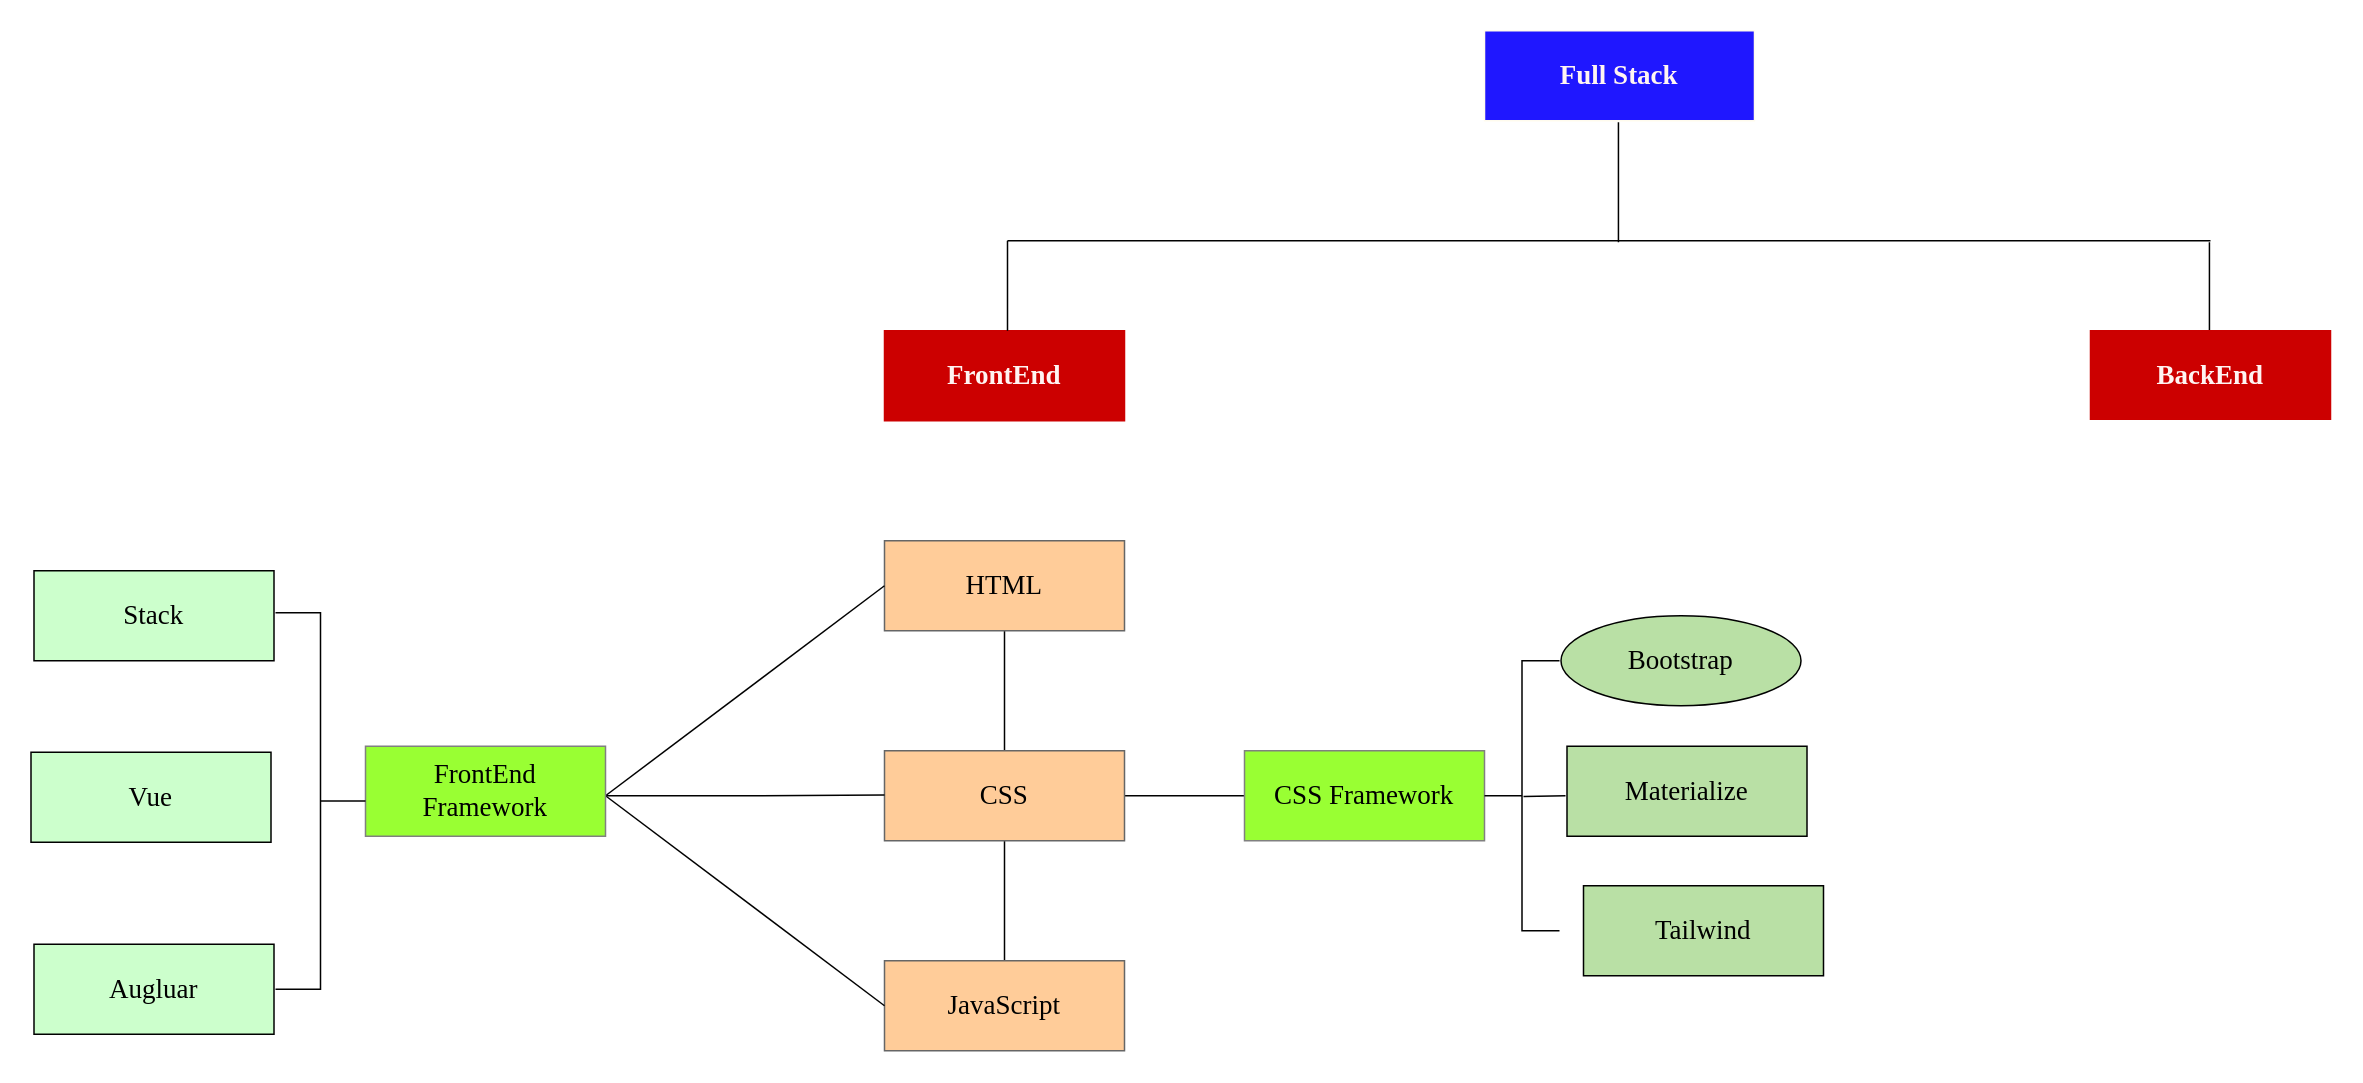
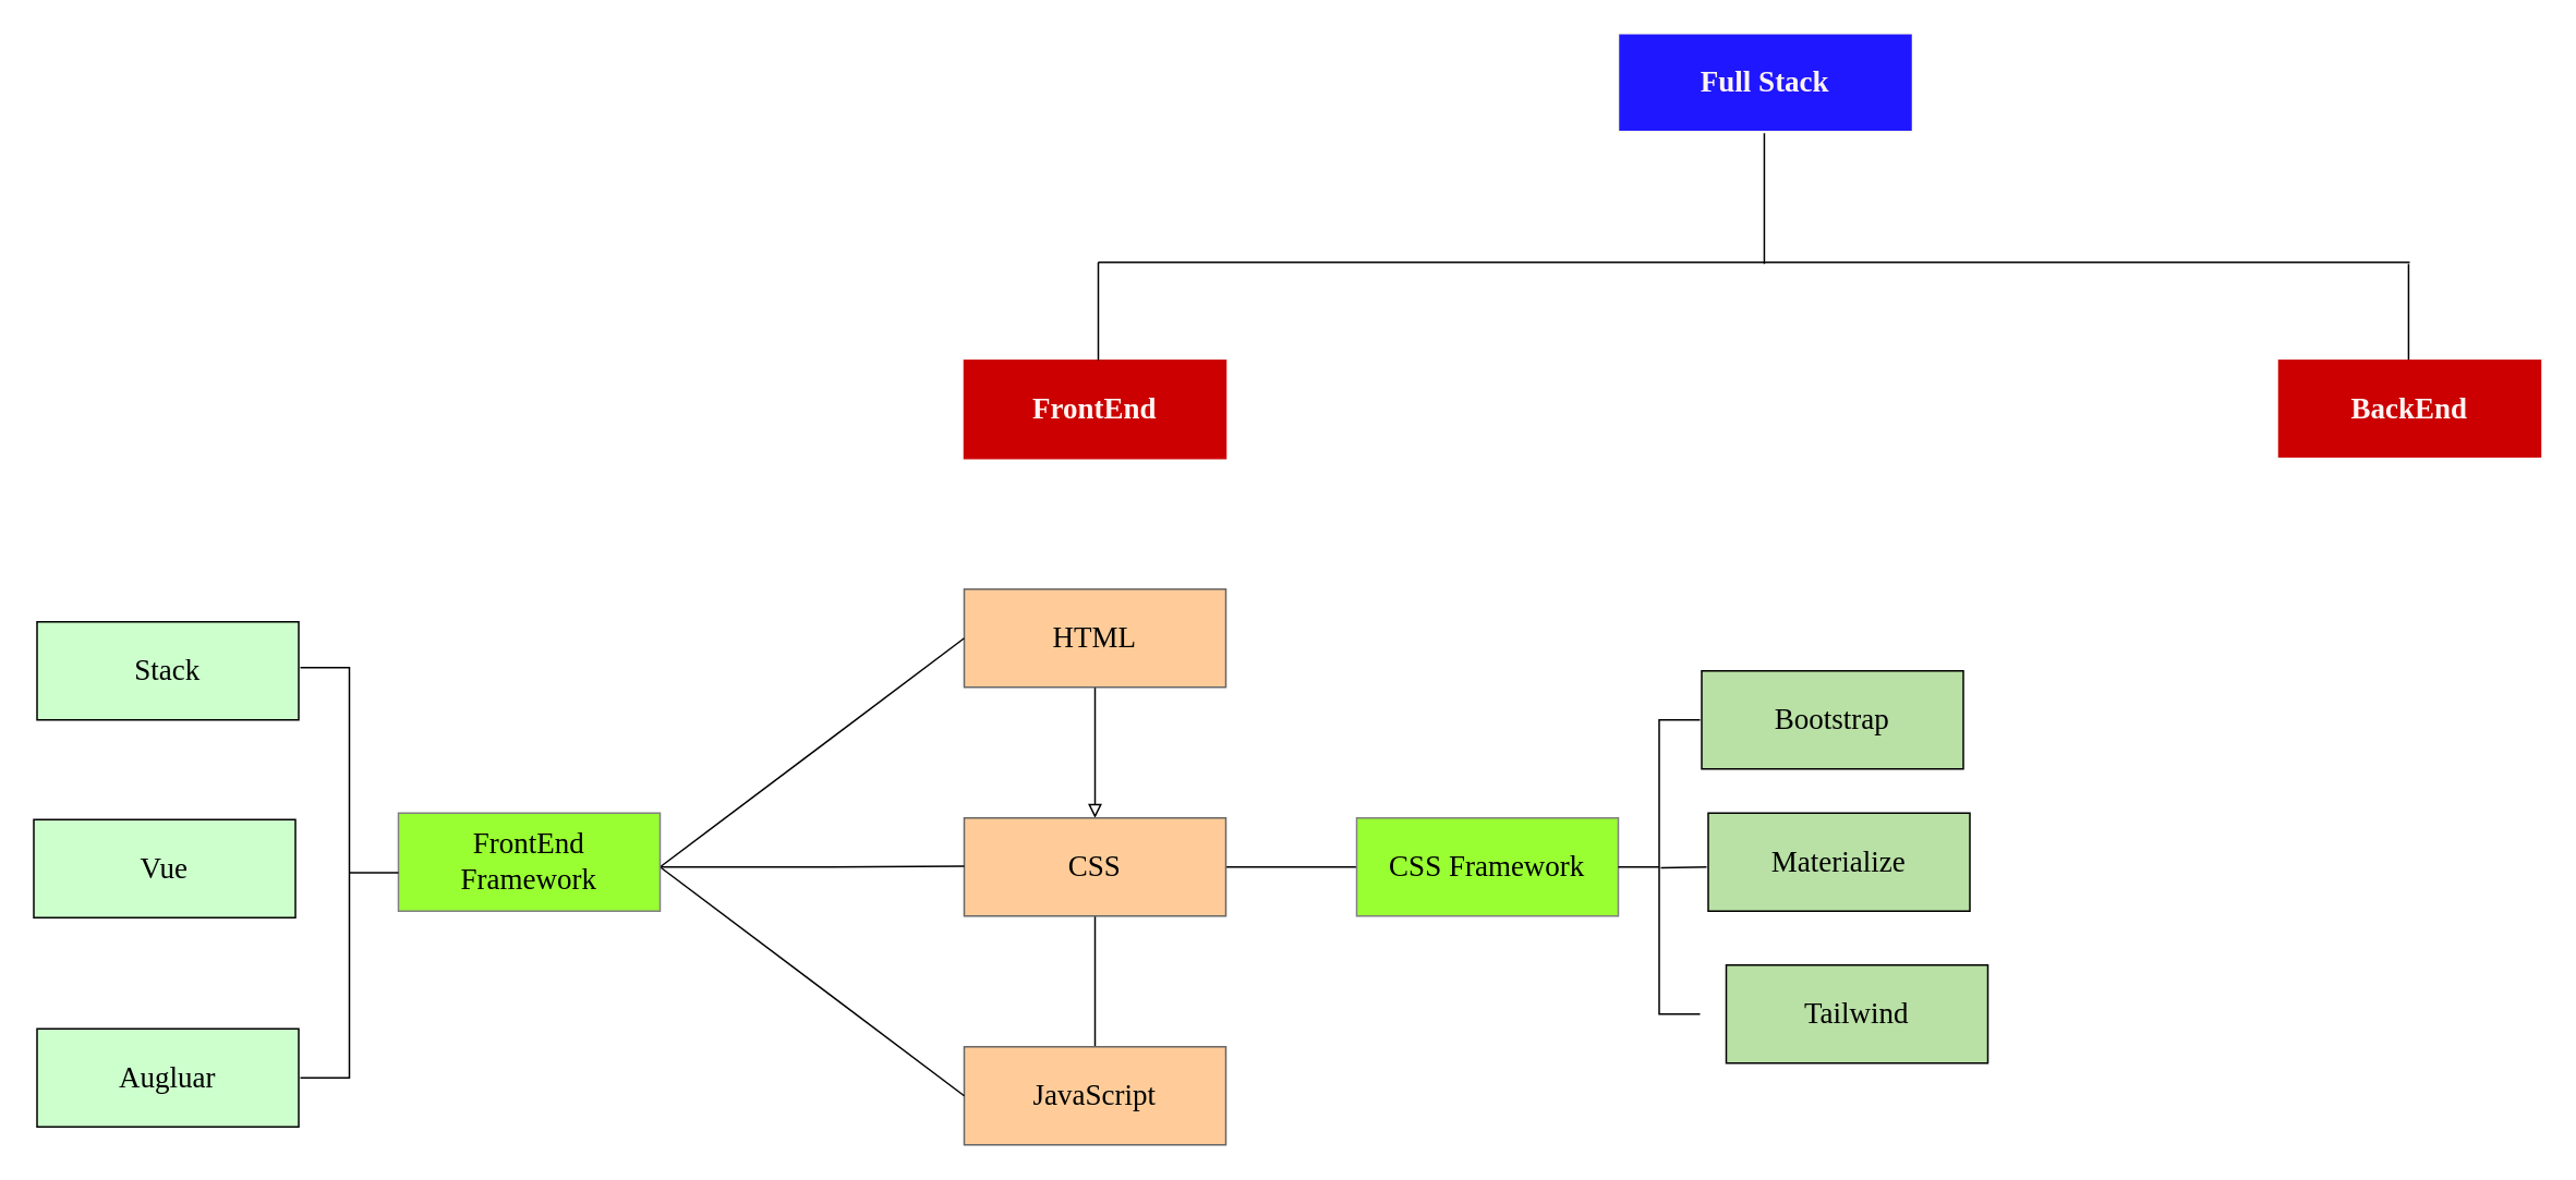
- <mxCell id="16" value="Bootstrap" style="ellipse;whiteSpace=wrap;html=1;fontFamily=Comic Sans MS;fontSize=18;fillColor=#B9E0A5;" vertex="1" parent="1"><mxGeometry x="1040" y="410" width="160" height="60" as="geometry" /></mxCell>
+ <mxCell id="16" value="Bootstrap" style="rounded=0;whiteSpace=wrap;html=1;fontFamily=Comic Sans MS;fontSize=18;fillColor=#B9E0A5;" vertex="1" parent="1"><mxGeometry x="1040" y="410" width="160" height="60" as="geometry" /></mxCell>
- <mxCell id="9" value="" style="edgeStyle=orthogonalEdgeStyle;rounded=0;orthogonalLoop=1;jettySize=auto;html=1;fontFamily=Comic Sans MS;fontSize=18;endArrow=none;endFill=0;" edge="1" parent="1" source="10" target="13"><mxGeometry relative="1" as="geometry" /></mxCell>
+ <mxCell id="9" value="" style="edgeStyle=orthogonalEdgeStyle;rounded=0;orthogonalLoop=1;jettySize=auto;html=1;fontFamily=Comic Sans MS;fontSize=18;endArrow=block;endFill=0;" edge="1" parent="1" source="10" target="13"><mxGeometry relative="1" as="geometry" /></mxCell>
